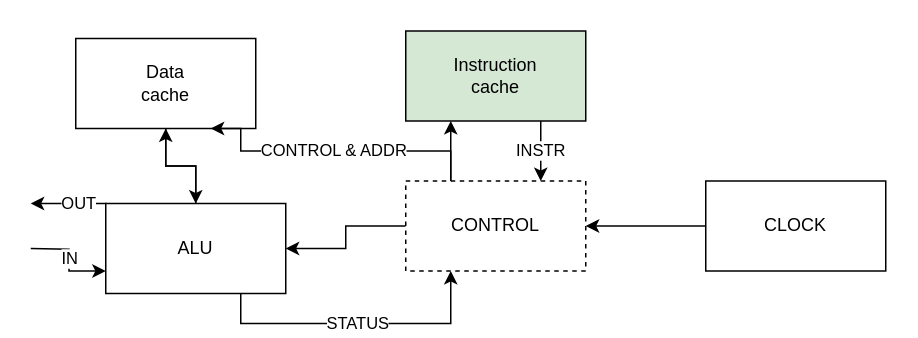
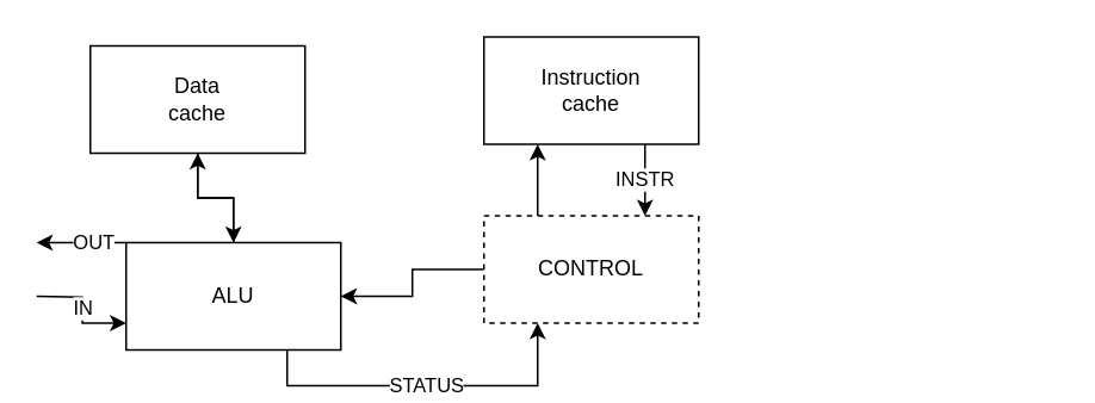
- <mxCell id="5" value="&lt;div&gt;Instruction&lt;/div&gt;&lt;div&gt;cache&lt;br&gt;&lt;/div&gt;" style="rounded=0;whiteSpace=wrap;html=1;fillColor=#d5e8d4;" vertex="1" parent="1"><mxGeometry x="270" y="20" width="120" height="60" as="geometry" /></mxCell>
+ <mxCell id="5" value="&lt;div&gt;Instruction&lt;/div&gt;&lt;div&gt;cache&lt;br&gt;&lt;/div&gt;" style="rounded=0;whiteSpace=wrap;html=1;" vertex="1" parent="1"><mxGeometry x="270" y="20" width="120" height="60" as="geometry" /></mxCell>
- <mxCell id="11" value="CONTROL &amp;amp; ADDR" style="edgeStyle=orthogonalEdgeStyle;rounded=0;orthogonalLoop=1;jettySize=auto;html=1;exitX=0.25;exitY=0;exitDx=0;exitDy=0;entryX=0.75;entryY=1;entryDx=0;entryDy=0;" edge="1" parent="1" source="14" target="3"><mxGeometry relative="1" as="geometry"><Array as="points"><mxPoint x="300" y="100" /><mxPoint x="160" y="100" /></Array></mxGeometry></mxCell>
- <mxCell id="15" style="edgeStyle=orthogonalEdgeStyle;rounded=0;orthogonalLoop=1;jettySize=auto;html=1;exitX=0;exitY=0.5;exitDx=0;exitDy=0;entryX=1;entryY=0.5;entryDx=0;entryDy=0;" edge="1" parent="1" source="16" target="14"><mxGeometry relative="1" as="geometry" /></mxCell>
- <mxCell id="16" value="CLOCK" style="rounded=0;whiteSpace=wrap;html=1;" vertex="1" parent="1"><mxGeometry x="470" y="120" width="120" height="60" as="geometry" /></mxCell>
